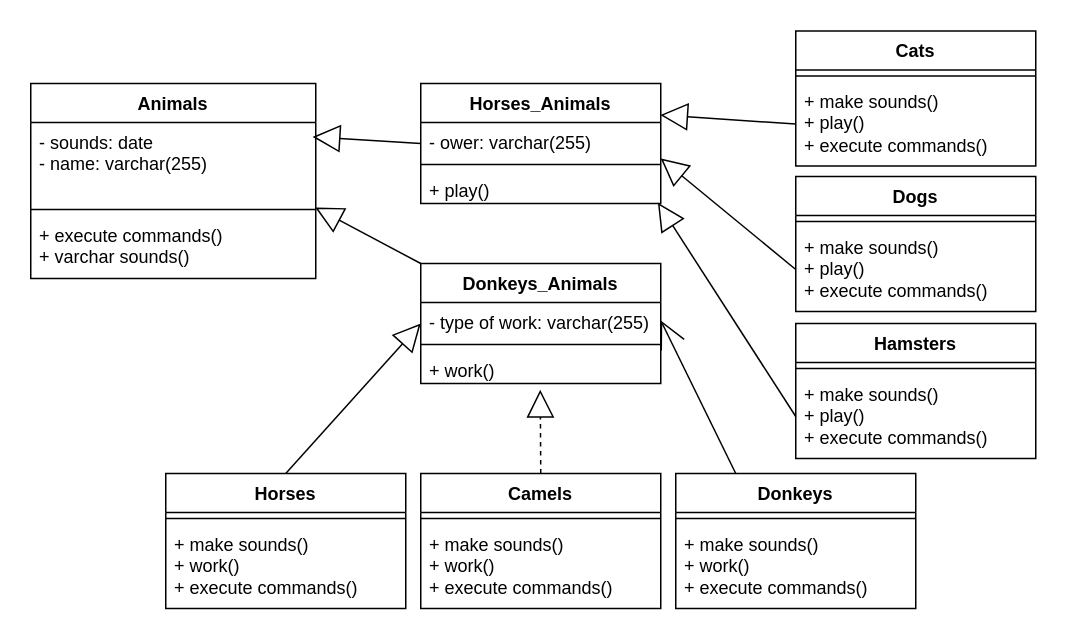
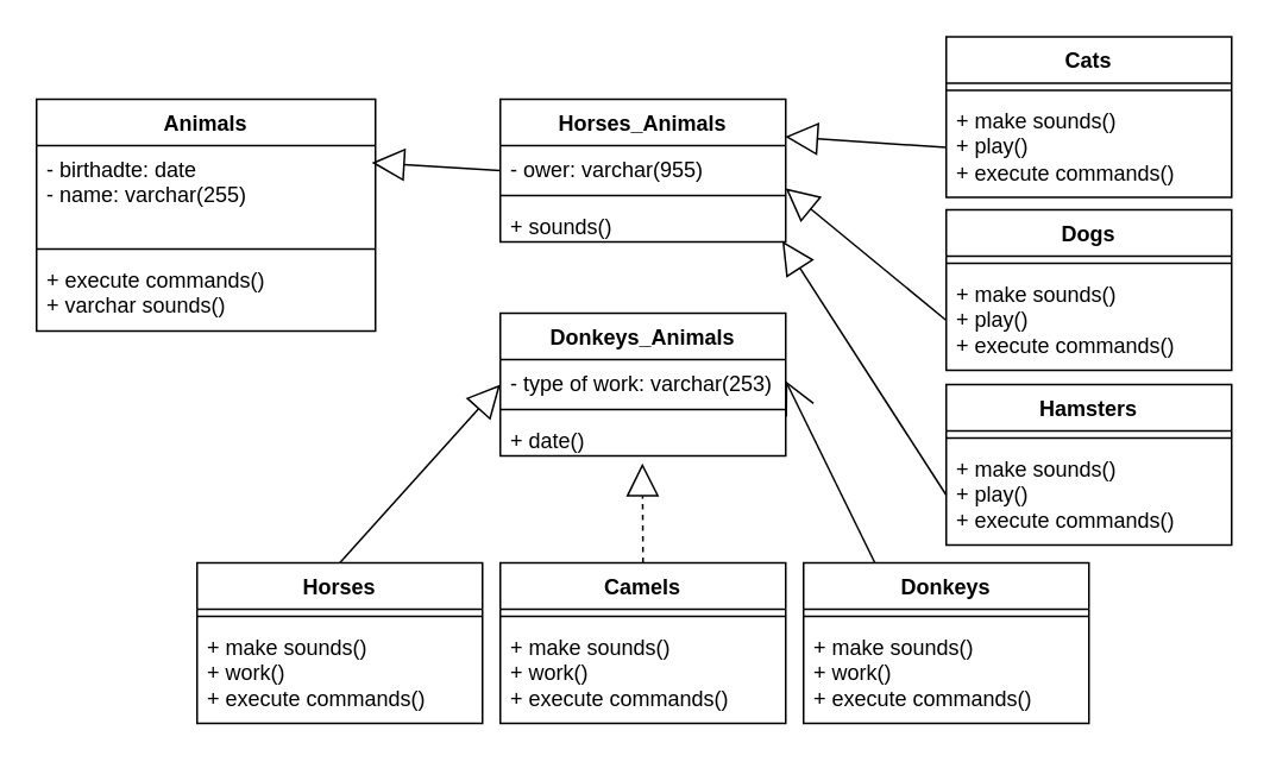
- <mxCell id="7" value="- ower: varchar(255)" style="text;strokeColor=none;fillColor=none;align=left;verticalAlign=top;spacingLeft=4;spacingRight=4;overflow=hidden;rotatable=0;points=[[0,0.5],[1,0.5]];portConstraint=eastwest;whiteSpace=wrap;html=1;" vertex="1" parent="6"><mxGeometry y="26" width="160" height="24" as="geometry" /></mxCell>
+ <mxCell id="7" value="- ower: varchar(955)" style="text;strokeColor=none;fillColor=none;align=left;verticalAlign=top;spacingLeft=4;spacingRight=4;overflow=hidden;rotatable=0;points=[[0,0.5],[1,0.5]];portConstraint=eastwest;whiteSpace=wrap;html=1;" vertex="1" parent="6"><mxGeometry y="26" width="160" height="24" as="geometry" /></mxCell>
- <mxCell id="3" value="- sounds: date&lt;div&gt;&lt;span style=&quot;background-color: initial;&quot;&gt;- name: varchar(255)&lt;/span&gt;&lt;/div&gt;" style="text;strokeColor=none;fillColor=none;align=left;verticalAlign=top;spacingLeft=4;spacingRight=4;overflow=hidden;rotatable=0;points=[[0,0.5],[1,0.5]];portConstraint=eastwest;whiteSpace=wrap;html=1;" vertex="1" parent="2"><mxGeometry y="26" width="190" height="54" as="geometry" /></mxCell>
+ <mxCell id="3" value="- birthadte: date&lt;div&gt;&lt;span style=&quot;background-color: initial;&quot;&gt;- name: varchar(255)&lt;/span&gt;&lt;/div&gt;" style="text;strokeColor=none;fillColor=none;align=left;verticalAlign=top;spacingLeft=4;spacingRight=4;overflow=hidden;rotatable=0;points=[[0,0.5],[1,0.5]];portConstraint=eastwest;whiteSpace=wrap;html=1;" vertex="1" parent="2"><mxGeometry y="26" width="190" height="54" as="geometry" /></mxCell>
- <mxCell id="9" value="+ play()" style="text;strokeColor=none;fillColor=none;align=left;verticalAlign=top;spacingLeft=4;spacingRight=4;overflow=hidden;rotatable=0;points=[[0,0.5],[1,0.5]];portConstraint=eastwest;whiteSpace=wrap;html=1;" vertex="1" parent="6"><mxGeometry y="58" width="160" height="22" as="geometry" /></mxCell>
+ <mxCell id="9" value="+ sounds()" style="text;strokeColor=none;fillColor=none;align=left;verticalAlign=top;spacingLeft=4;spacingRight=4;overflow=hidden;rotatable=0;points=[[0,0.5],[1,0.5]];portConstraint=eastwest;whiteSpace=wrap;html=1;" vertex="1" parent="6"><mxGeometry y="58" width="160" height="22" as="geometry" /></mxCell>
- <mxCell id="17" value="" style="endArrow=block;endSize=16;endFill=0;html=1;rounded=0;entryX=0.998;entryY=-0.129;entryDx=0;entryDy=0;entryPerimeter=0;exitX=0;exitY=0;exitDx=0;exitDy=0;" edge="1" parent="1" source="10" target="5"><mxGeometry width="160" relative="1" as="geometry"><mxPoint x="280" y="213" as="sourcePoint" /><mxPoint x="230" y="165" as="targetPoint" /></mxGeometry></mxCell>
- <mxCell id="11" value="- type of work: varchar(255)" style="text;strokeColor=none;fillColor=none;align=left;verticalAlign=top;spacingLeft=4;spacingRight=4;overflow=hidden;rotatable=0;points=[[0,0.5],[1,0.5]];portConstraint=eastwest;whiteSpace=wrap;html=1;" vertex="1" parent="10"><mxGeometry y="26" width="160" height="24" as="geometry" /></mxCell>
+ <mxCell id="11" value="- type of work: varchar(253)" style="text;strokeColor=none;fillColor=none;align=left;verticalAlign=top;spacingLeft=4;spacingRight=4;overflow=hidden;rotatable=0;points=[[0,0.5],[1,0.5]];portConstraint=eastwest;whiteSpace=wrap;html=1;" vertex="1" parent="10"><mxGeometry y="26" width="160" height="24" as="geometry" /></mxCell>
- <mxCell id="13" value="+ work()" style="text;strokeColor=none;fillColor=none;align=left;verticalAlign=top;spacingLeft=4;spacingRight=4;overflow=hidden;rotatable=0;points=[[0,0.5],[1,0.5]];portConstraint=eastwest;whiteSpace=wrap;html=1;" vertex="1" parent="10"><mxGeometry y="58" width="160" height="22" as="geometry" /></mxCell>
+ <mxCell id="13" value="+ date()" style="text;strokeColor=none;fillColor=none;align=left;verticalAlign=top;spacingLeft=4;spacingRight=4;overflow=hidden;rotatable=0;points=[[0,0.5],[1,0.5]];portConstraint=eastwest;whiteSpace=wrap;html=1;" vertex="1" parent="10"><mxGeometry y="58" width="160" height="22" as="geometry" /></mxCell>
